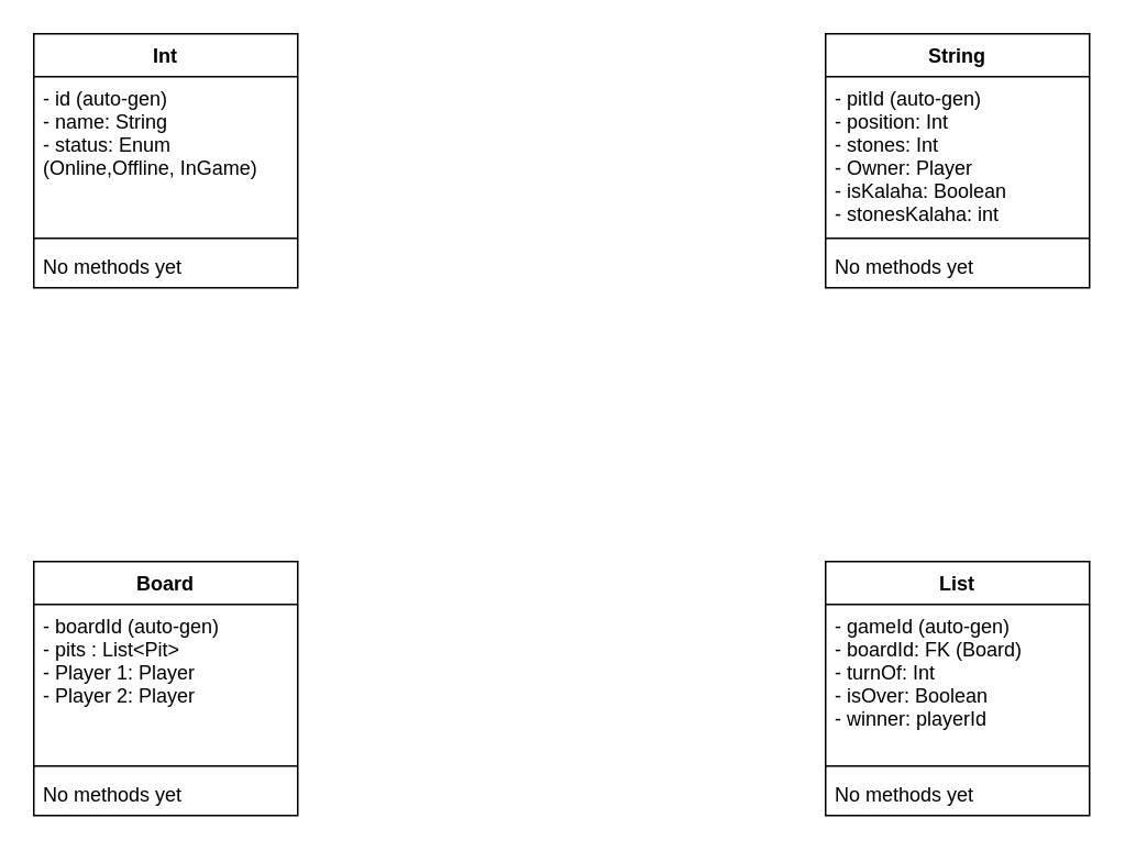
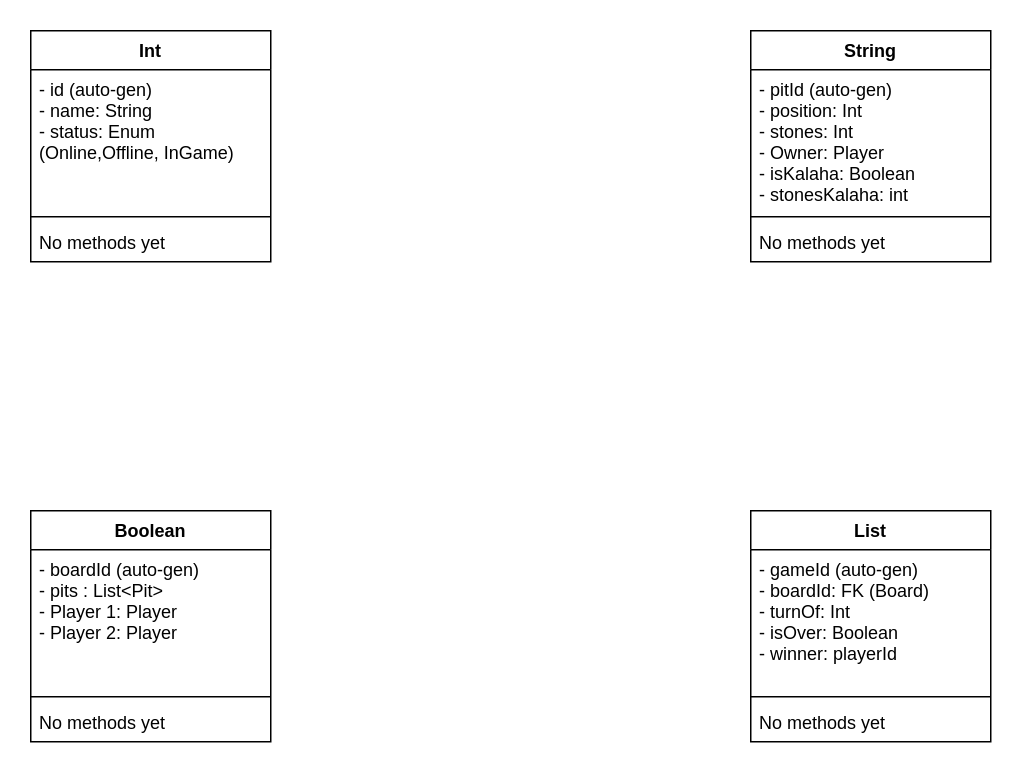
- <mxCell id="6" value="Board" style="swimlane;fontStyle=1;align=center;verticalAlign=top;childLayout=stackLayout;horizontal=1;startSize=26;horizontalStack=0;resizeParent=1;resizeParentMax=0;resizeLast=0;collapsible=1;marginBottom=0;" parent="1" vertex="1"><mxGeometry x="20" y="340" width="160" height="154" as="geometry" /></mxCell>
+ <mxCell id="6" value="Boolean" style="swimlane;fontStyle=1;align=center;verticalAlign=top;childLayout=stackLayout;horizontal=1;startSize=26;horizontalStack=0;resizeParent=1;resizeParentMax=0;resizeLast=0;collapsible=1;marginBottom=0;" parent="1" vertex="1"><mxGeometry x="20" y="340" width="160" height="154" as="geometry" /></mxCell>
